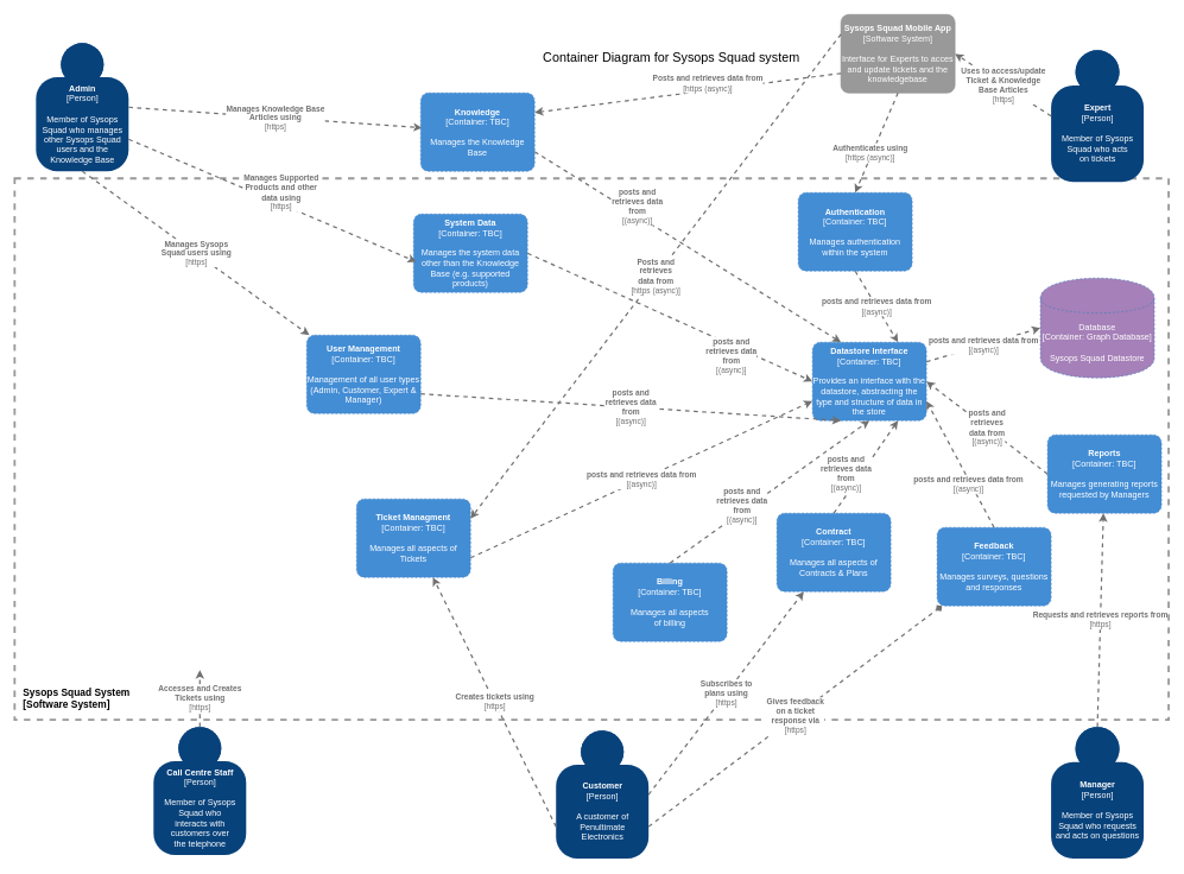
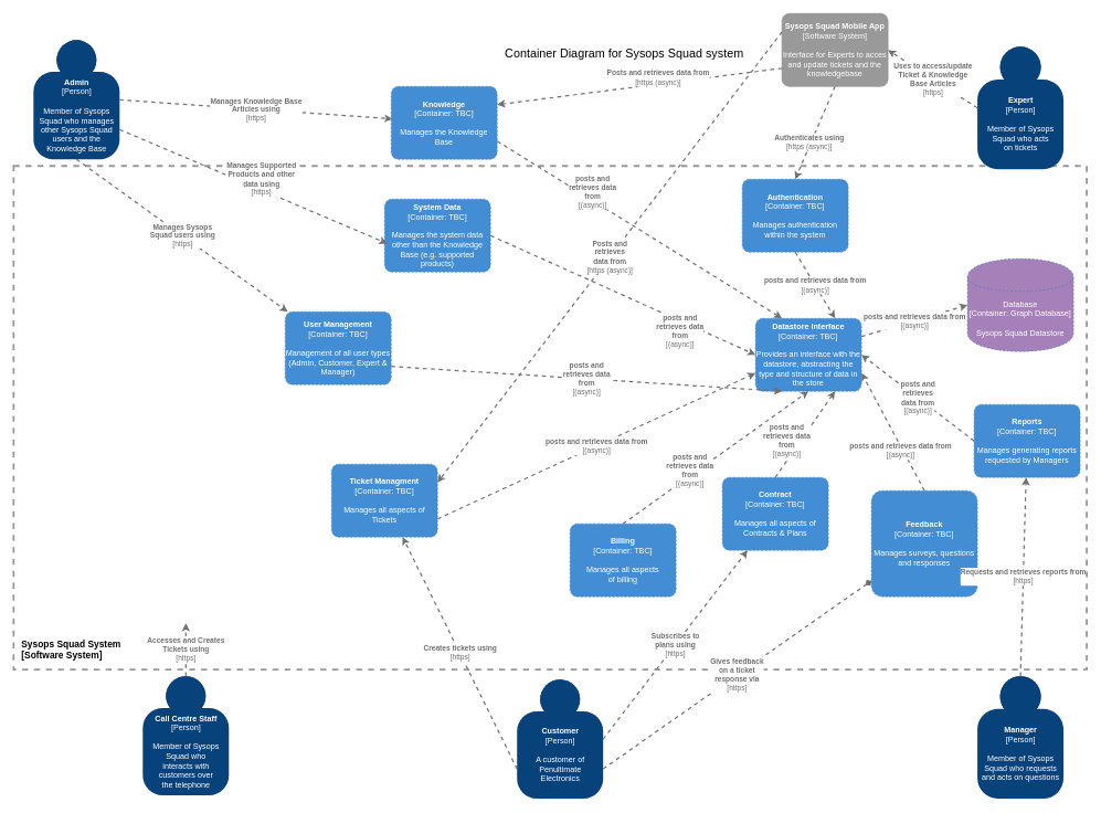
- <mxCell id="14" value="&lt;b&gt;Feedback&lt;/b&gt;&lt;div&gt;[Container: TBC]&lt;/div&gt;&lt;br&gt;&lt;div&gt;Manages surveys, questions and responses&lt;/div&gt;" style="rounded=1;whiteSpace=wrap;html=1;labelBackgroundColor=none;fillColor=#438DD5;fontColor=#ffffff;align=center;arcSize=10;strokeColor=#3C7FC0;metaEdit=1;metaData={&quot;c4Type&quot;:{&quot;editable&quot;:false}};points=[[0.25,0,0],[0.5,0,0],[0.75,0,0],[1,0.25,0],[1,0.5,0],[1,0.75,0],[0.75,1,0],[0.5,1,0],[0.25,1,0],[0,0.75,0],[0,0.5,0],[0,0.25,0]];dashed=1;" parent="1" vertex="1"><mxGeometry x="1315" y="740" width="160" height="110.0" as="geometry" /></mxCell>
+ <mxCell id="14" value="&lt;b&gt;Feedback&lt;/b&gt;&lt;div&gt;[Container: TBC]&lt;/div&gt;&lt;br&gt;&lt;div&gt;Manages surveys, questions and responses&lt;/div&gt;" style="rounded=1;whiteSpace=wrap;html=1;labelBackgroundColor=none;fillColor=#438DD5;fontColor=#ffffff;align=center;arcSize=10;strokeColor=#3C7FC0;metaEdit=1;metaData={&quot;c4Type&quot;:{&quot;editable&quot;:false}};points=[[0.25,0,0],[0.5,0,0],[0.75,0,0],[1,0.25,0],[1,0.5,0],[1,0.75,0],[0.75,1,0],[0.5,1,0],[0.25,1,0],[0,0.75,0],[0,0.5,0],[0,0.25,0]];dashed=1;" parent="1" vertex="1"><mxGeometry x="1315" y="740" width="160" height="160" as="geometry" /></mxCell>
